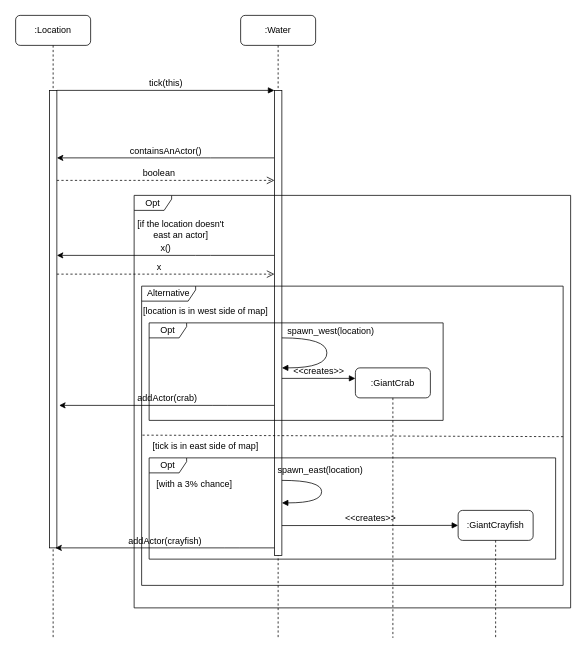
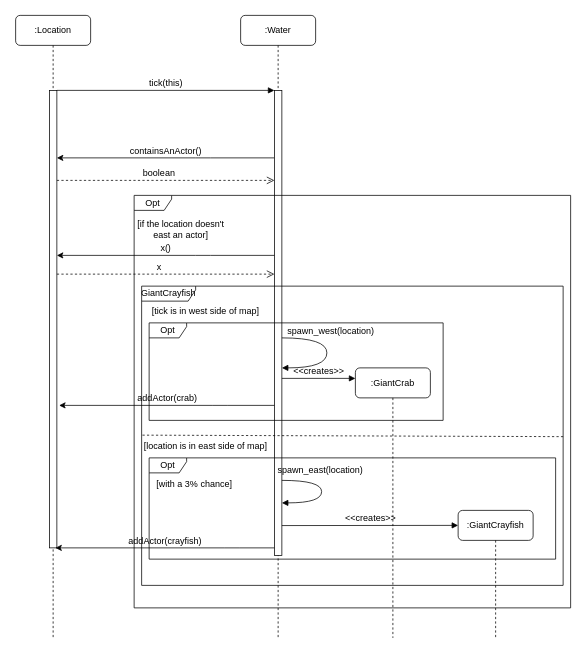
- <mxCell id="15" value="Alternative" style="shape=umlFrame;whiteSpace=wrap;html=1;pointerEvents=0;width=72;height=20;fontFamily=Helvetica;movable=1;resizable=1;rotatable=1;deletable=1;editable=1;locked=0;connectable=1;" vertex="1" parent="1"><mxGeometry x="188" y="381" width="562" height="399" as="geometry" /></mxCell>
+ <mxCell id="15" value="GiantCrayfish" style="shape=umlFrame;whiteSpace=wrap;html=1;pointerEvents=0;width=72;height=20;fontFamily=Helvetica;movable=1;resizable=1;rotatable=1;deletable=1;editable=1;locked=0;connectable=1;" vertex="1" parent="1"><mxGeometry x="188" y="381" width="562" height="399" as="geometry" /></mxCell>
- <mxCell id="16" value="&lt;div&gt;[location is in west side of map]&lt;br&gt;&lt;/div&gt;" style="text;html=1;align=center;verticalAlign=middle;resizable=0;points=[];autosize=1;strokeColor=none;fillColor=none;fontFamily=Helvetica;" vertex="1" parent="1"><mxGeometry x="178" y="400" width="190" height="30" as="geometry" /></mxCell>
+ <mxCell id="16" value="&lt;div&gt;[tick is in west side of map]&lt;br&gt;&lt;/div&gt;" style="text;html=1;align=center;verticalAlign=middle;resizable=0;points=[];autosize=1;strokeColor=none;fillColor=none;fontFamily=Helvetica;" vertex="1" parent="1"><mxGeometry x="178" y="400" width="190" height="30" as="geometry" /></mxCell>
- <mxCell id="21" value="&lt;div&gt;[tick is in east side of map]&lt;br&gt;&lt;/div&gt;" style="text;html=1;align=center;verticalAlign=middle;resizable=0;points=[];autosize=1;strokeColor=none;fillColor=none;fontFamily=Helvetica;" vertex="1" parent="1"><mxGeometry x="178" y="580" width="190" height="30" as="geometry" /></mxCell>
+ <mxCell id="21" value="&lt;div&gt;[location is in east side of map]&lt;br&gt;&lt;/div&gt;" style="text;html=1;align=center;verticalAlign=middle;resizable=0;points=[];autosize=1;strokeColor=none;fillColor=none;fontFamily=Helvetica;" vertex="1" parent="1"><mxGeometry x="178" y="580" width="190" height="30" as="geometry" /></mxCell>
